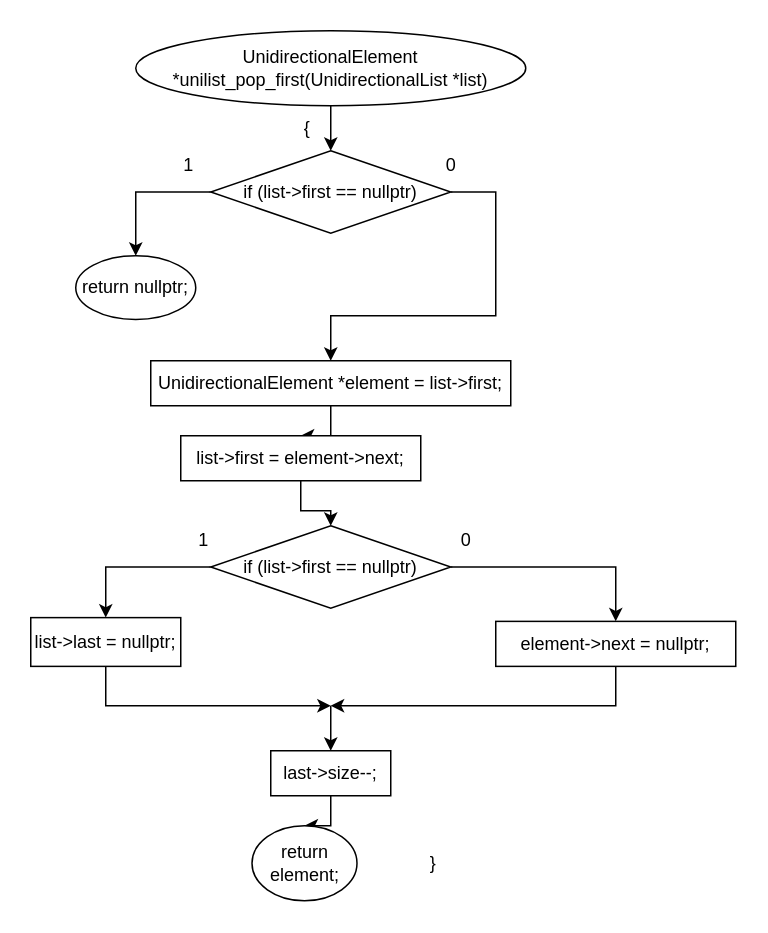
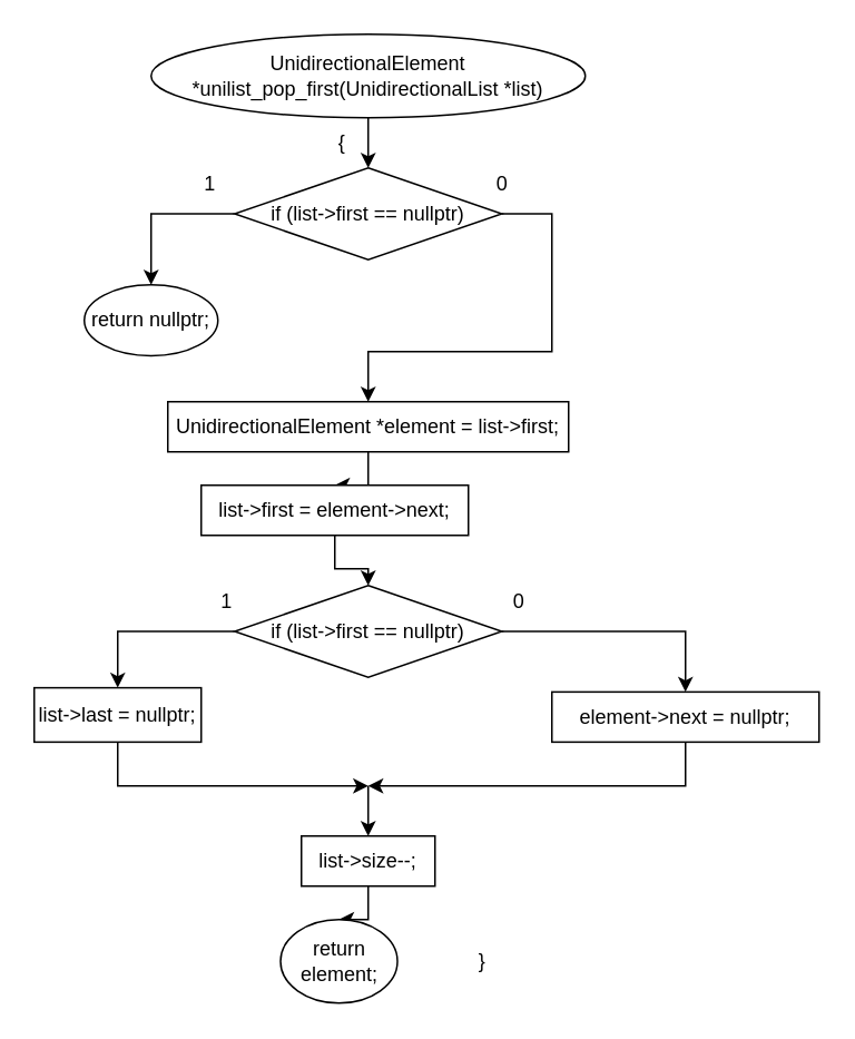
- <mxCell id="23" value="last-&amp;gt;size--;" style="whiteSpace=wrap;html=1;" parent="1" vertex="1"><mxGeometry x="180" y="500" width="80" height="30" as="geometry" /></mxCell>
+ <mxCell id="23" value="list-&amp;gt;size--;" style="whiteSpace=wrap;html=1;" parent="1" vertex="1"><mxGeometry x="180" y="500" width="80" height="30" as="geometry" /></mxCell>
